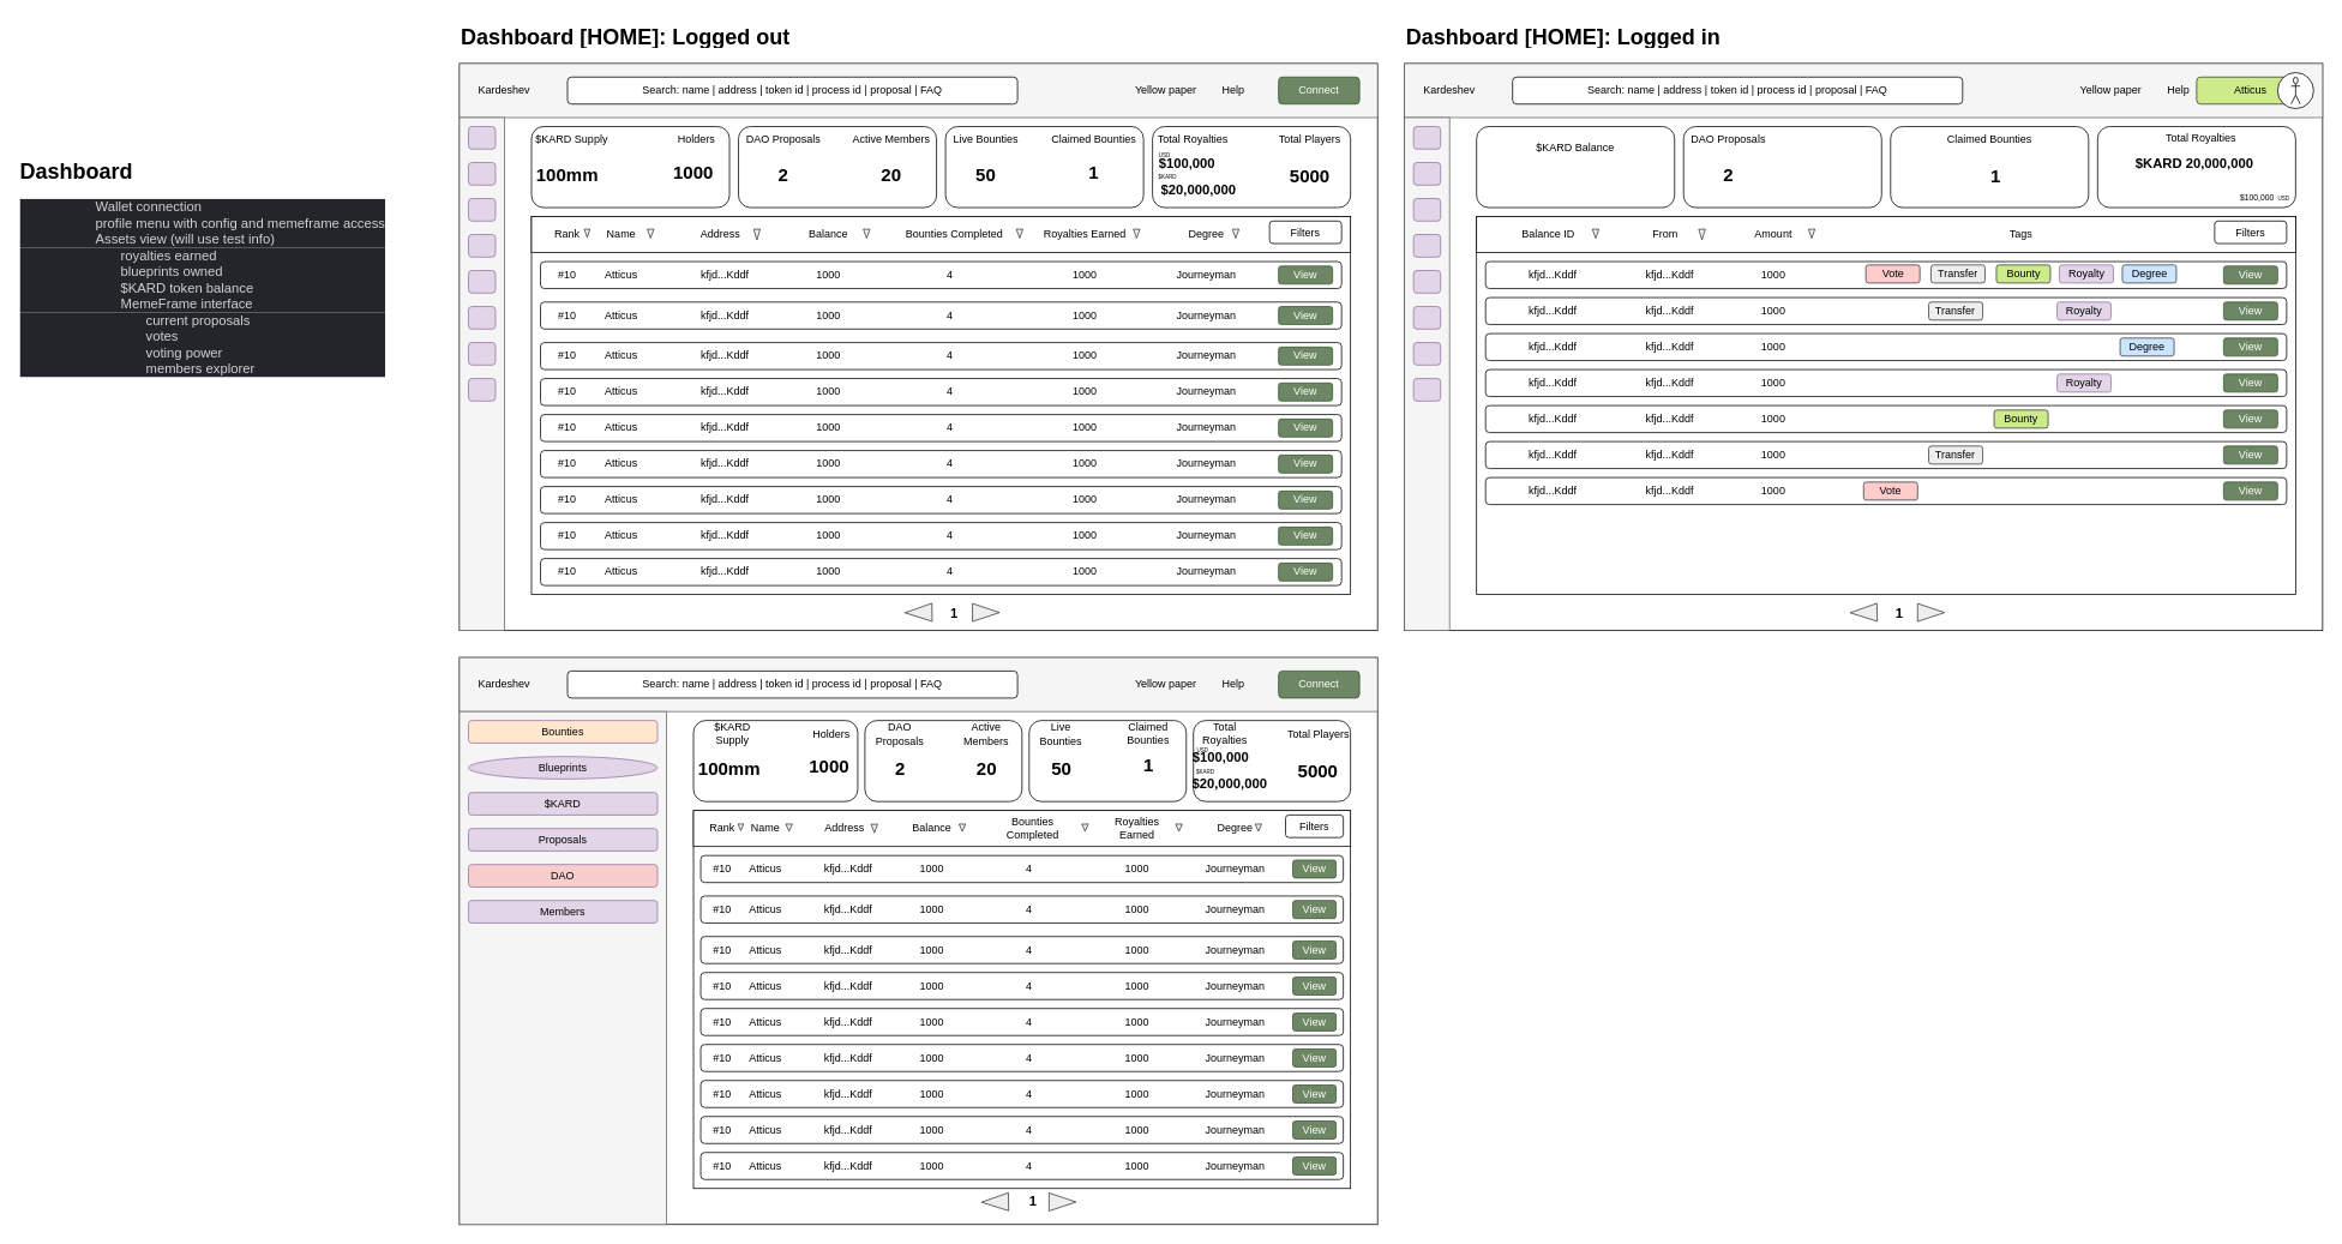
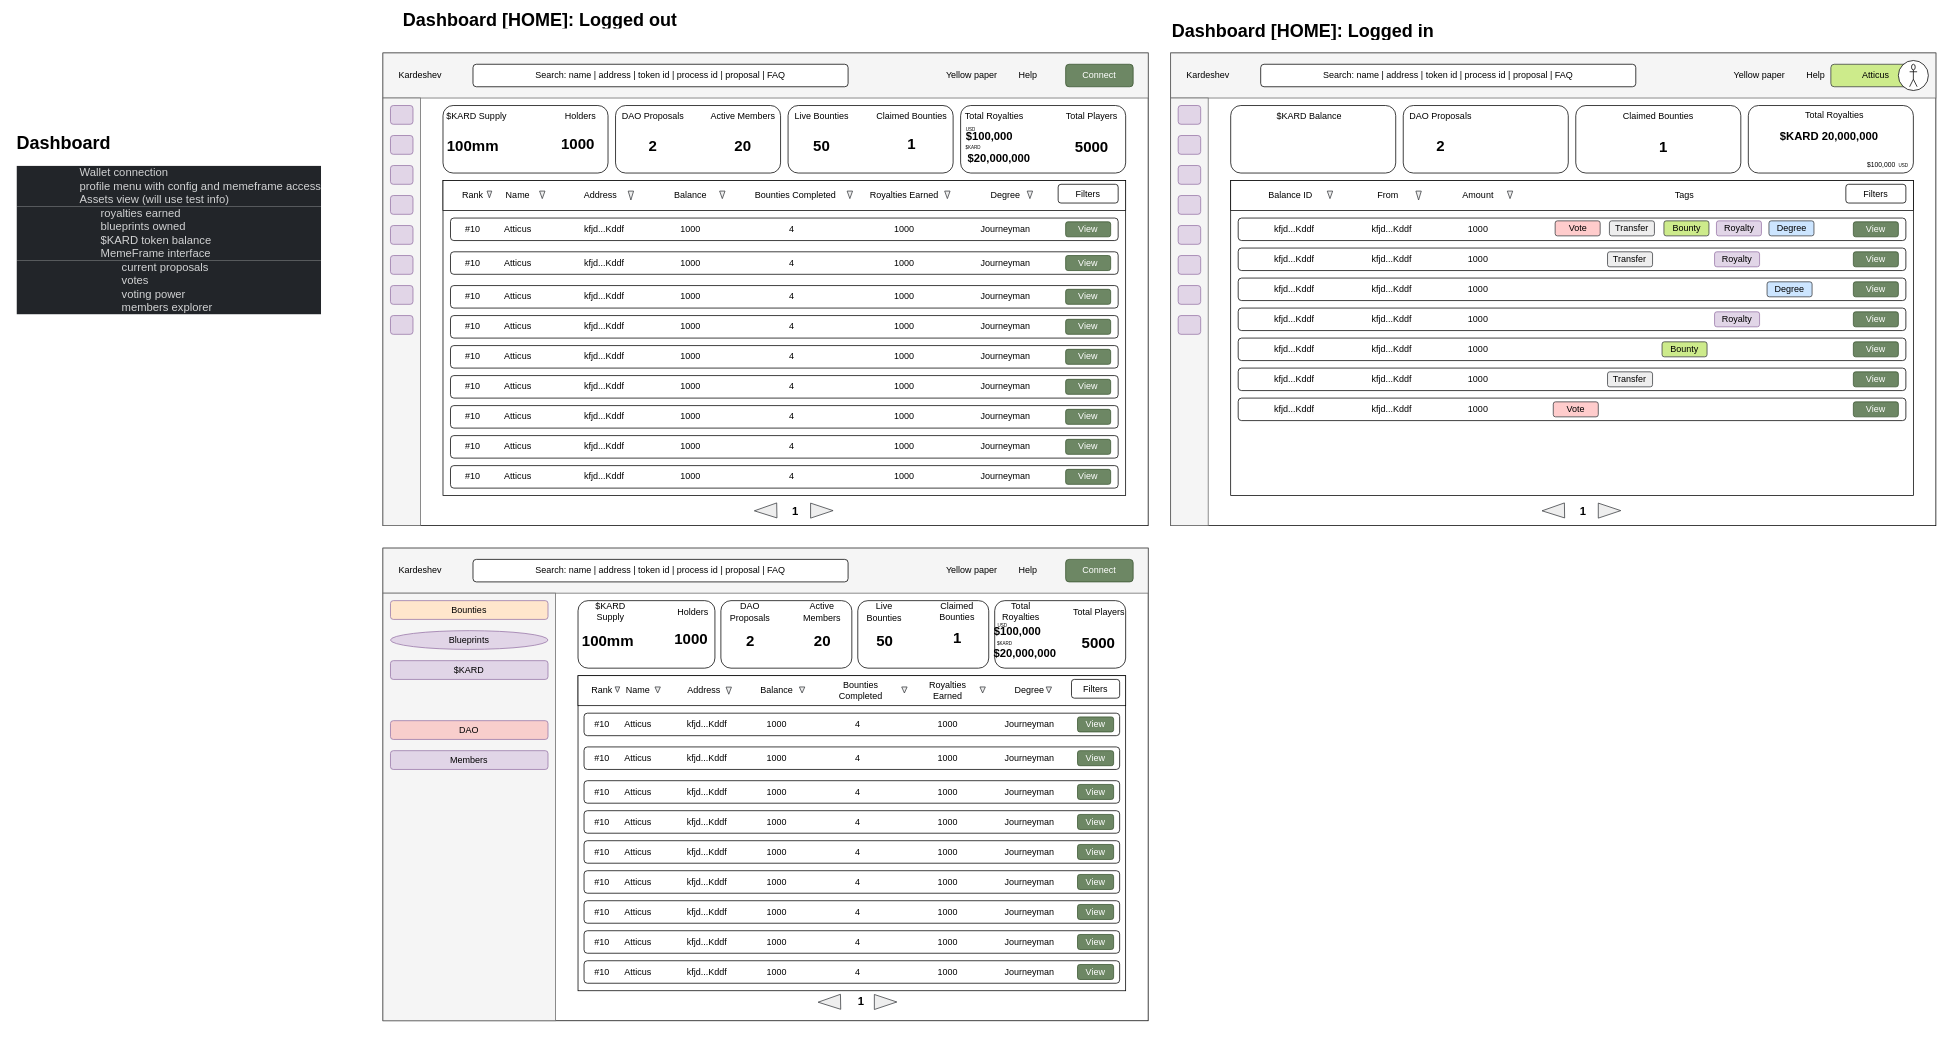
- <mxCell id="299" value="&lt;h1 style=&quot;margin-top: 0px;&quot;&gt;Dashboard [HOME]: Logged out&lt;/h1&gt;" style="text;html=1;whiteSpace=wrap;overflow=hidden;rounded=0;" vertex="1" parent="1"><mxGeometry x="510" y="20" width="400" height="30" as="geometry" /></mxCell>
+ <mxCell id="299" value="&lt;h1 style=&quot;margin-top: 0px;&quot;&gt;Dashboard [HOME]: Logged out&lt;/h1&gt;" style="text;html=1;whiteSpace=wrap;overflow=hidden;rounded=0;" vertex="1" parent="1"><mxGeometry x="535" y="5" width="400" height="30" as="geometry" /></mxCell>
- <mxCell id="381" value="$KARD Balance" style="text;html=1;align=center;verticalAlign=middle;whiteSpace=wrap;rounded=0;" vertex="1" parent="1"><mxGeometry x="1645" y="152.5" width="210" height="22.5" as="geometry" /></mxCell>
+ <mxCell id="381" value="$KARD Balance" style="text;html=1;align=center;verticalAlign=middle;whiteSpace=wrap;rounded=0;" vertex="1" parent="1"><mxGeometry x="1640" y="142.5" width="210" height="22.5" as="geometry" /></mxCell>
- <mxCell id="296" value="Proposals" style="rounded=1;whiteSpace=wrap;html=1;fillColor=#e1d5e7;strokeColor=#9673a6;" vertex="1" parent="1"><mxGeometry x="520" y="920" width="210" height="25" as="geometry" /></mxCell>
